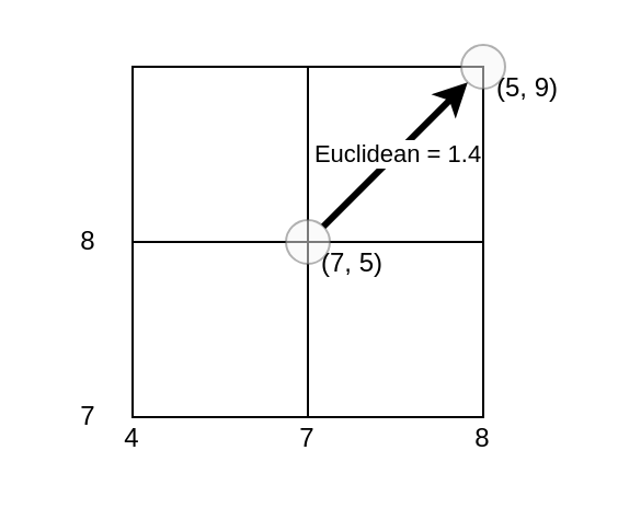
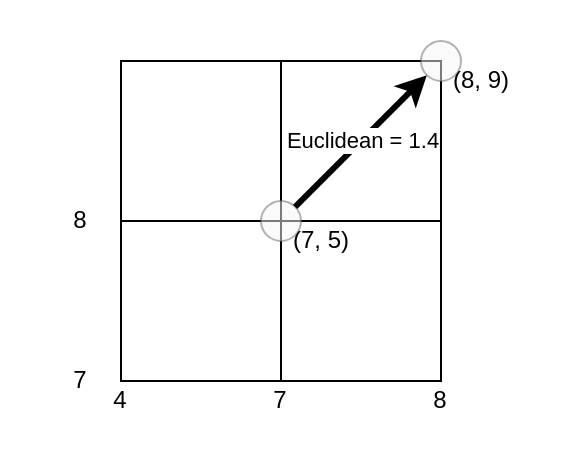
- <mxCell id="11" value="(5, 9)" style="text;html=1;resizable=0;autosize=1;align=center;verticalAlign=middle;points=[];fillColor=none;strokeColor=none;rounded=0;" vertex="1" parent="1"><mxGeometry x="220" y="30" width="40" height="20" as="geometry" /></mxCell>
+ <mxCell id="11" value="(8, 9)" style="text;html=1;resizable=0;autosize=1;align=center;verticalAlign=middle;points=[];fillColor=none;strokeColor=none;rounded=0;" vertex="1" parent="1"><mxGeometry x="220" y="30" width="40" height="20" as="geometry" /></mxCell>
